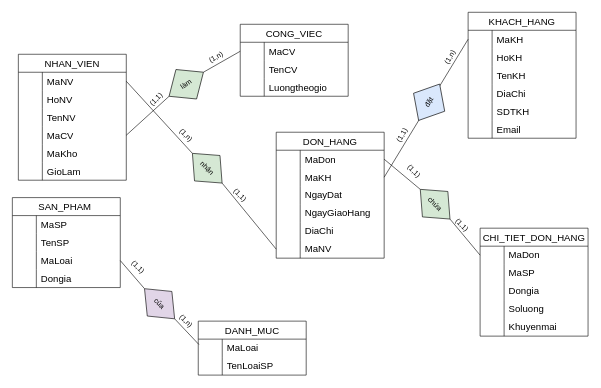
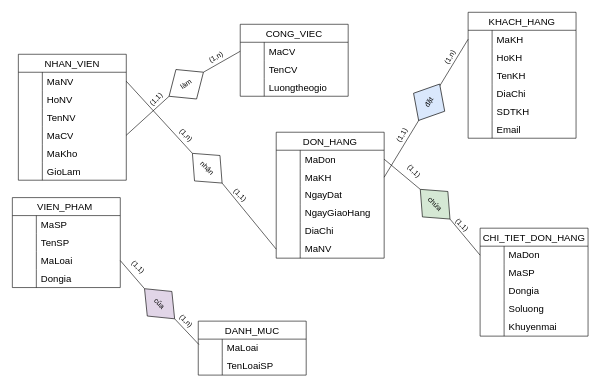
- <mxCell id="33" value="làm" style="rhombus;whiteSpace=wrap;html=1;rotation=-35;fillColor=#d5e8d4;" vertex="1" parent="1"><mxGeometry x="275" y="110" width="70" height="60" as="geometry" /></mxCell>
+ <mxCell id="33" value="làm" style="rhombus;whiteSpace=wrap;html=1;rotation=-35;" vertex="1" parent="1"><mxGeometry x="275" y="110" width="70" height="60" as="geometry" /></mxCell>
- <mxCell id="126" value="nhận" style="rhombus;whiteSpace=wrap;html=1;rotation=45;fillColor=#d5e8d4;" vertex="1" parent="1"><mxGeometry x="310" y="250" width="70" height="60" as="geometry" /></mxCell>
+ <mxCell id="126" value="nhận" style="rhombus;whiteSpace=wrap;html=1;rotation=45;" vertex="1" parent="1"><mxGeometry x="310" y="250" width="70" height="60" as="geometry" /></mxCell>
- <mxCell id="55" value="SAN_PHAM " style="shape=table;startSize=30;container=1;collapsible=0;childLayout=tableLayout;fixedRows=1;rowLines=0;fontStyle=0;strokeColor=default;fontSize=16;" vertex="1" parent="1"><mxGeometry x="20" y="329" width="180" height="150" as="geometry" /></mxCell>
+ <mxCell id="55" value="VIEN_PHAM " style="shape=table;startSize=30;container=1;collapsible=0;childLayout=tableLayout;fixedRows=1;rowLines=0;fontStyle=0;strokeColor=default;fontSize=16;" vertex="1" parent="1"><mxGeometry x="20" y="329" width="180" height="150" as="geometry" /></mxCell>
